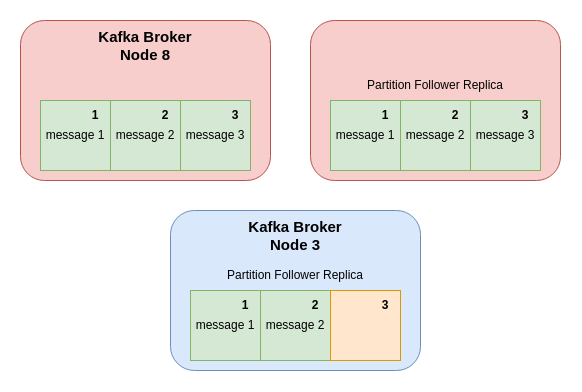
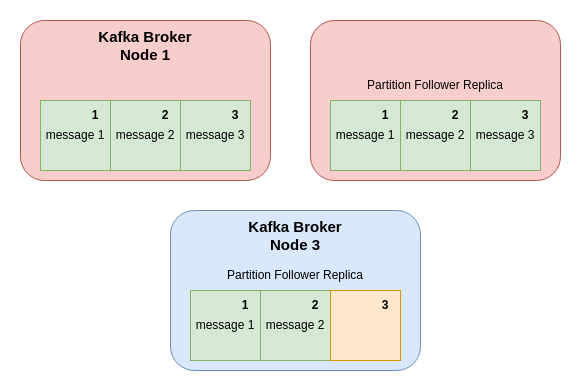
- <mxCell id="3" value="&lt;b style=&quot;font-size: 15px;&quot;&gt;Kafka Broker&lt;br&gt;Node 8&lt;/b&gt;" style="text;html=1;align=center;verticalAlign=middle;whiteSpace=wrap;rounded=0;" vertex="1" parent="1"><mxGeometry x="90" y="30" width="110" height="30" as="geometry" /></mxCell>
+ <mxCell id="3" value="&lt;b style=&quot;font-size: 15px;&quot;&gt;Kafka Broker&lt;br&gt;Node 1&lt;/b&gt;" style="text;html=1;align=center;verticalAlign=middle;whiteSpace=wrap;rounded=0;" vertex="1" parent="1"><mxGeometry x="90" y="30" width="110" height="30" as="geometry" /></mxCell>
